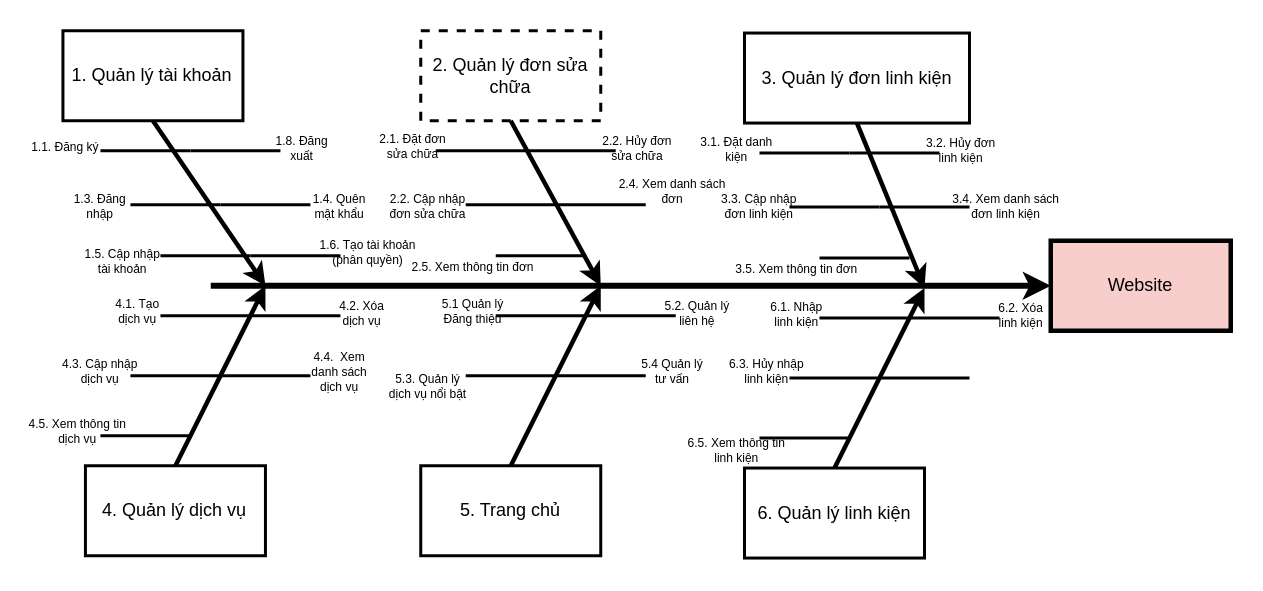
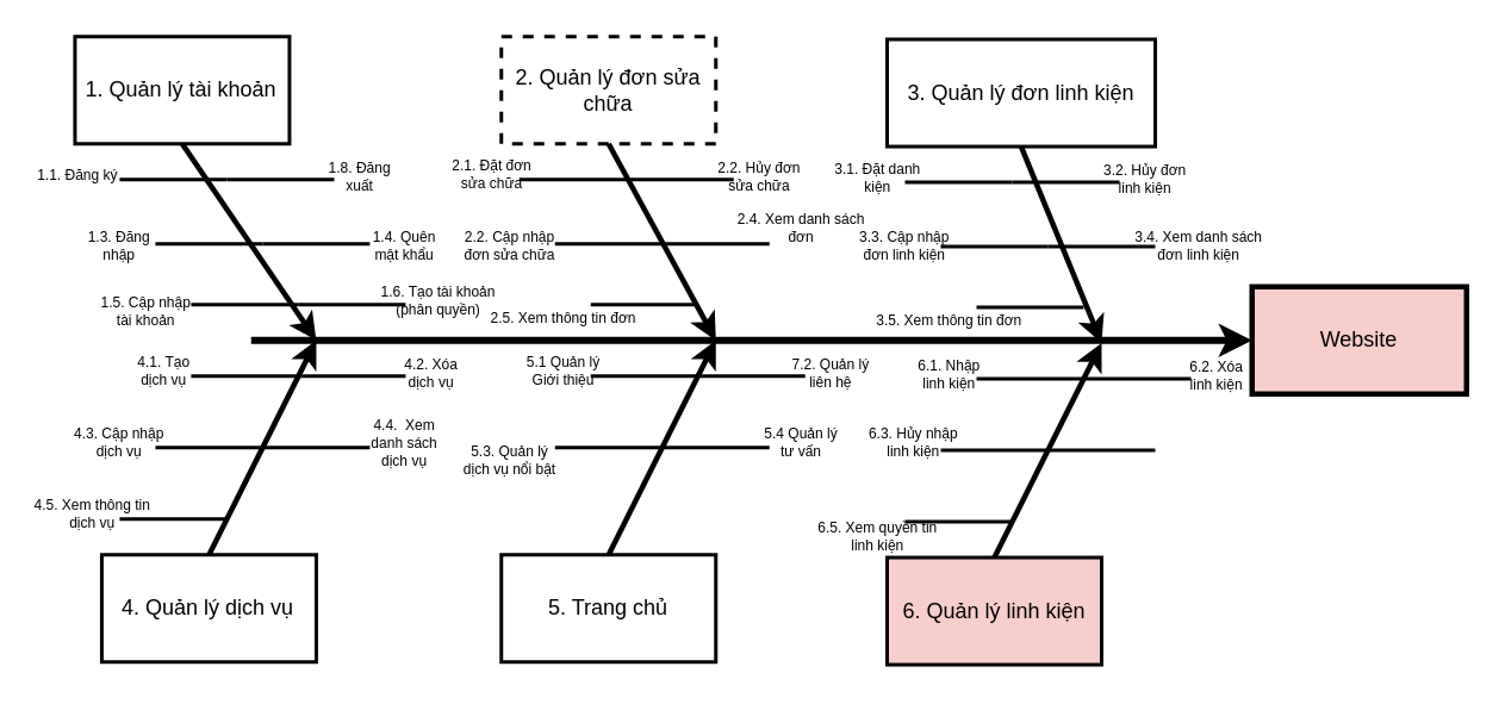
- <mxCell id="45" value="5.1 Quản lý&#10;Đăng thiệu" style="text;spacingTop=-5;fontSize=8;align=center;verticalAlign=middle;points=[]" parent="1" vertex="1"><mxGeometry x="300" y="200" width="30" height="20.0" as="geometry" /></mxCell>
+ <mxCell id="45" value="5.1 Quản lý&#10;Giới thiệu" style="text;spacingTop=-5;fontSize=8;align=center;verticalAlign=middle;points=[]" parent="1" vertex="1"><mxGeometry x="300" y="200" width="30" height="20.0" as="geometry" /></mxCell>
- <mxCell id="49" value="5.2. Quản lý&#10;liên hệ" style="text;spacingTop=-5;fontSize=8;align=center;verticalAlign=middle;points=[]" parent="1" vertex="1"><mxGeometry x="449.583" y="200.972" width="30" height="20.0" as="geometry" /></mxCell>
+ <mxCell id="49" value="7.2. Quản lý&#10;liên hệ" style="text;spacingTop=-5;fontSize=8;align=center;verticalAlign=middle;points=[]" parent="1" vertex="1"><mxGeometry x="449.583" y="200.972" width="30" height="20.0" as="geometry" /></mxCell>
- <mxCell id="70" value="6.5. Xem thông tin&#10;linh kiện" style="text;spacingTop=-5;fontSize=8;align=center;verticalAlign=middle;points=[]" parent="1" vertex="1"><mxGeometry x="475.833" y="292.498" width="30" height="20.0" as="geometry" /></mxCell>
+ <mxCell id="70" value="6.5. Xem quyền tin&#10;linh kiện" style="text;spacingTop=-5;fontSize=8;align=center;verticalAlign=middle;points=[]" parent="1" vertex="1"><mxGeometry x="475.833" y="292.498" width="30" height="20.0" as="geometry" /></mxCell>
- <mxCell id="52" value="6. Quản lý linh kiện" style="whiteSpace=wrap;strokeWidth=2" parent="1" vertex="1"><mxGeometry x="495.833" y="311.528" width="120" height="60" as="geometry" /></mxCell>
+ <mxCell id="52" value="6. Quản lý linh kiện" style="whiteSpace=wrap;strokeWidth=2;fillColor=#f8cecc;" parent="1" vertex="1"><mxGeometry x="495.833" y="311.528" width="120" height="60" as="geometry" /></mxCell>
